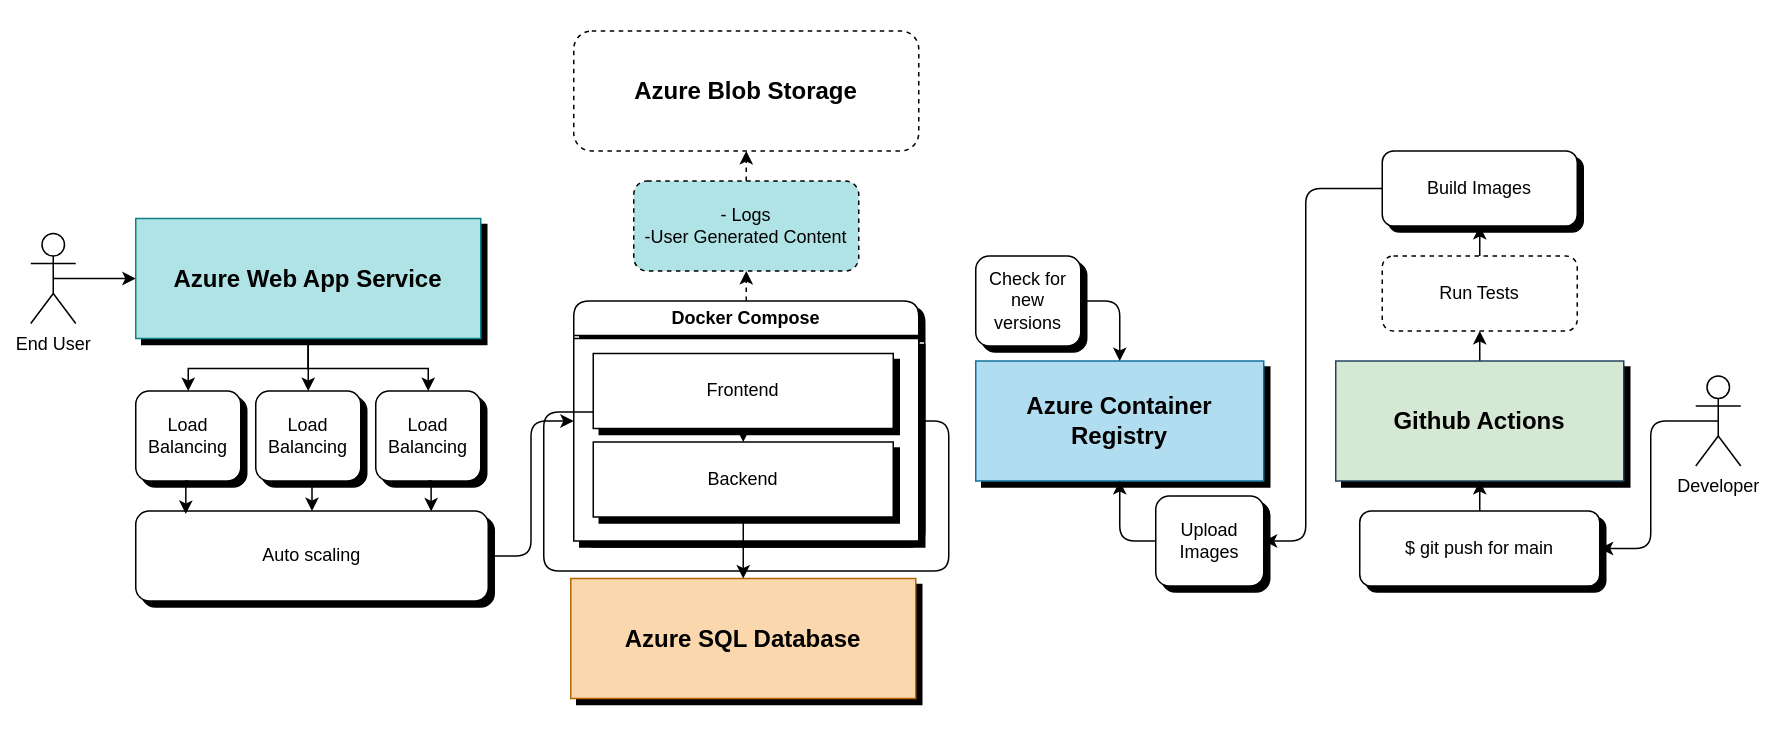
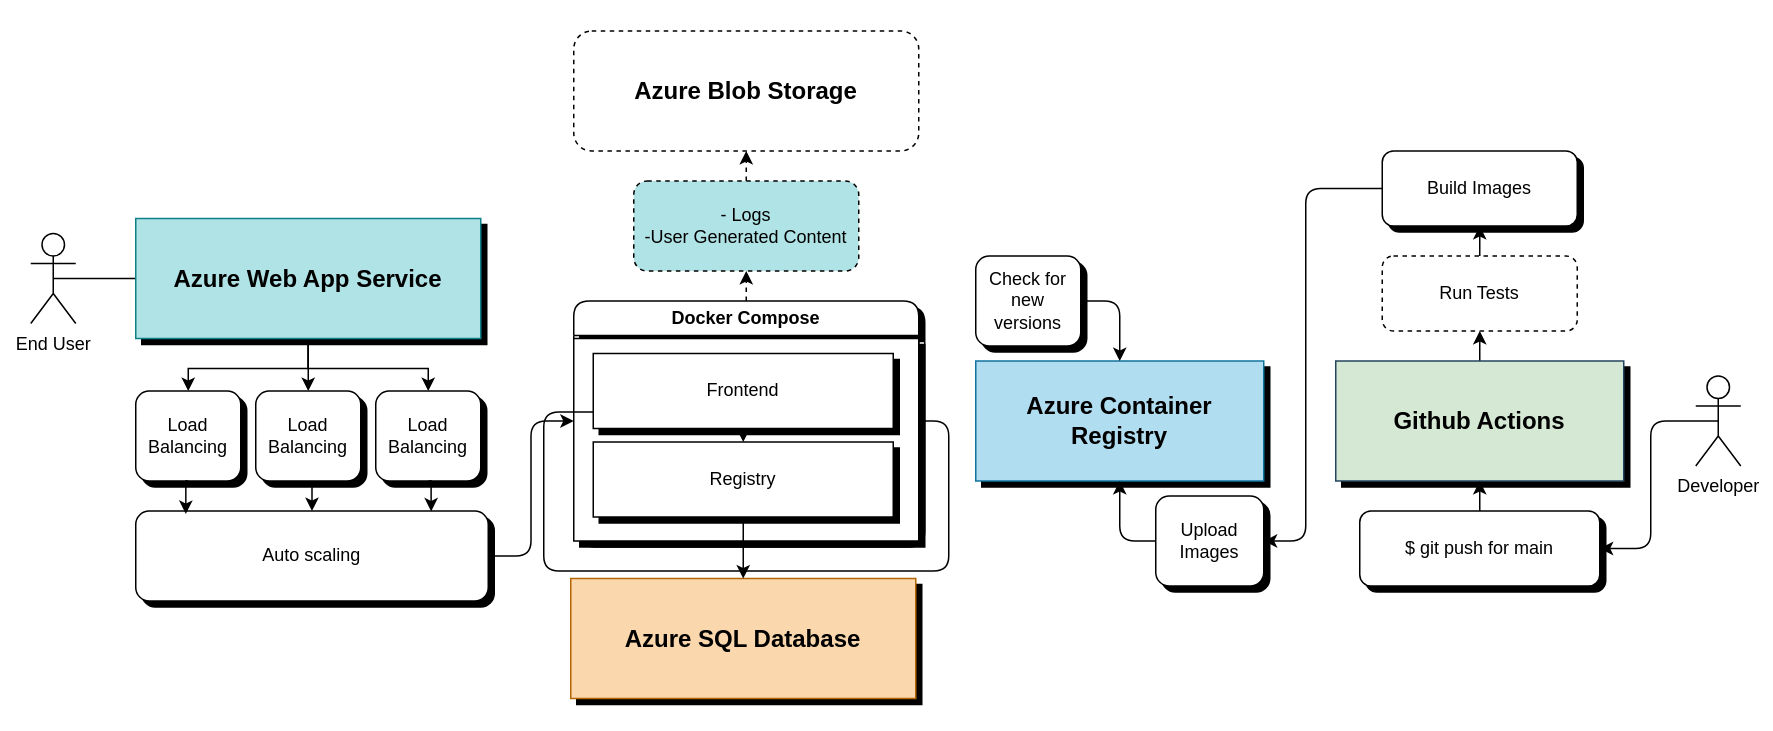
- <mxCell id="5" style="edgeStyle=orthogonalEdgeStyle;rounded=0;orthogonalLoop=1;jettySize=auto;html=1;exitX=0.5;exitY=0.5;exitDx=0;exitDy=0;exitPerimeter=0;entryX=0;entryY=0.5;entryDx=0;entryDy=0;fontFamily=Helvetica;fontSize=12;fontColor=default;labelBackgroundColor=none;" edge="1" parent="1" source="6" target="12"><mxGeometry relative="1" as="geometry" /></mxCell>
+ <mxCell id="5" style="edgeStyle=orthogonalEdgeStyle;rounded=0;orthogonalLoop=1;jettySize=auto;html=1;exitX=0.5;exitY=0.5;exitDx=0;exitDy=0;exitPerimeter=0;entryX=0;entryY=0.5;entryDx=0;entryDy=0;fontFamily=Helvetica;fontSize=12;fontColor=default;labelBackgroundColor=none;endArrow=none;" edge="1" parent="1" source="6" target="12"><mxGeometry relative="1" as="geometry" /></mxCell>
- <mxCell id="37" value="Backend" style="rounded=0;whiteSpace=wrap;html=1;labelBackgroundColor=none;shadow=1;strokeColor=default;align=center;verticalAlign=middle;shadowOffsetX=4;shadowOffsetY=4;shadowBlur=0;shadowOpacity=100;fontFamily=Helvetica;fontSize=12;fontColor=default;fillColor=default;" vertex="1" parent="1"><mxGeometry x="395" y="294" width="200" height="50" as="geometry" /></mxCell>
+ <mxCell id="37" value="Registry" style="rounded=0;whiteSpace=wrap;html=1;labelBackgroundColor=none;shadow=1;strokeColor=default;align=center;verticalAlign=middle;shadowOffsetX=4;shadowOffsetY=4;shadowBlur=0;shadowOpacity=100;fontFamily=Helvetica;fontSize=12;fontColor=default;fillColor=default;" vertex="1" parent="1"><mxGeometry x="395" y="294" width="200" height="50" as="geometry" /></mxCell>
